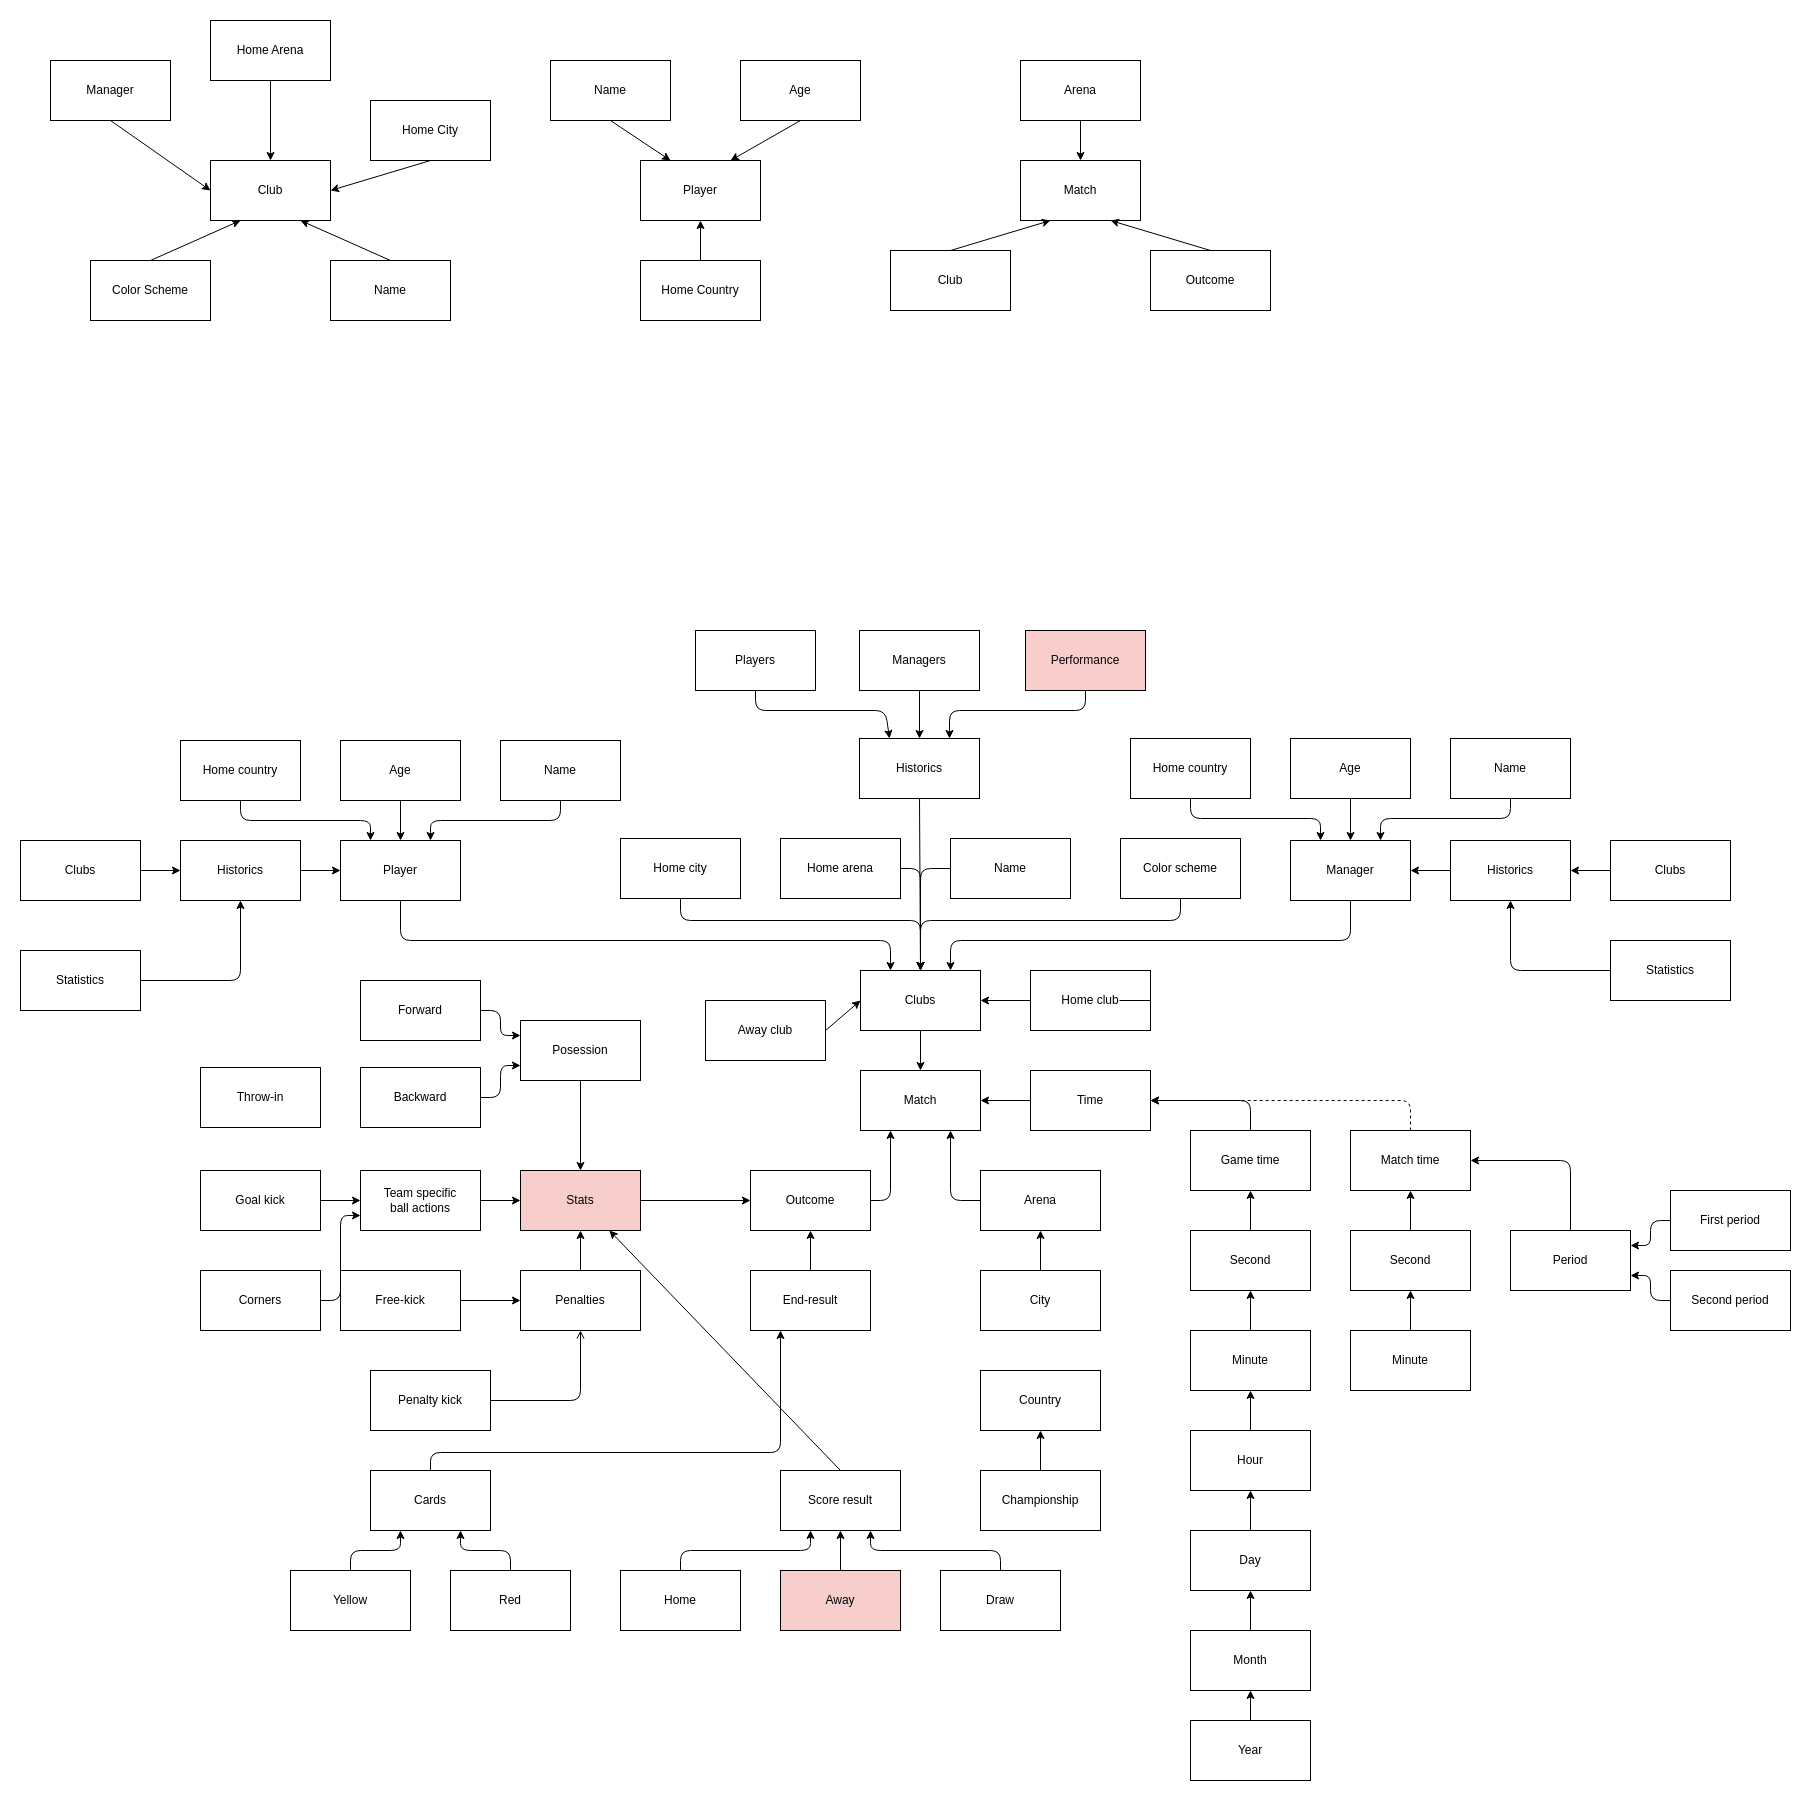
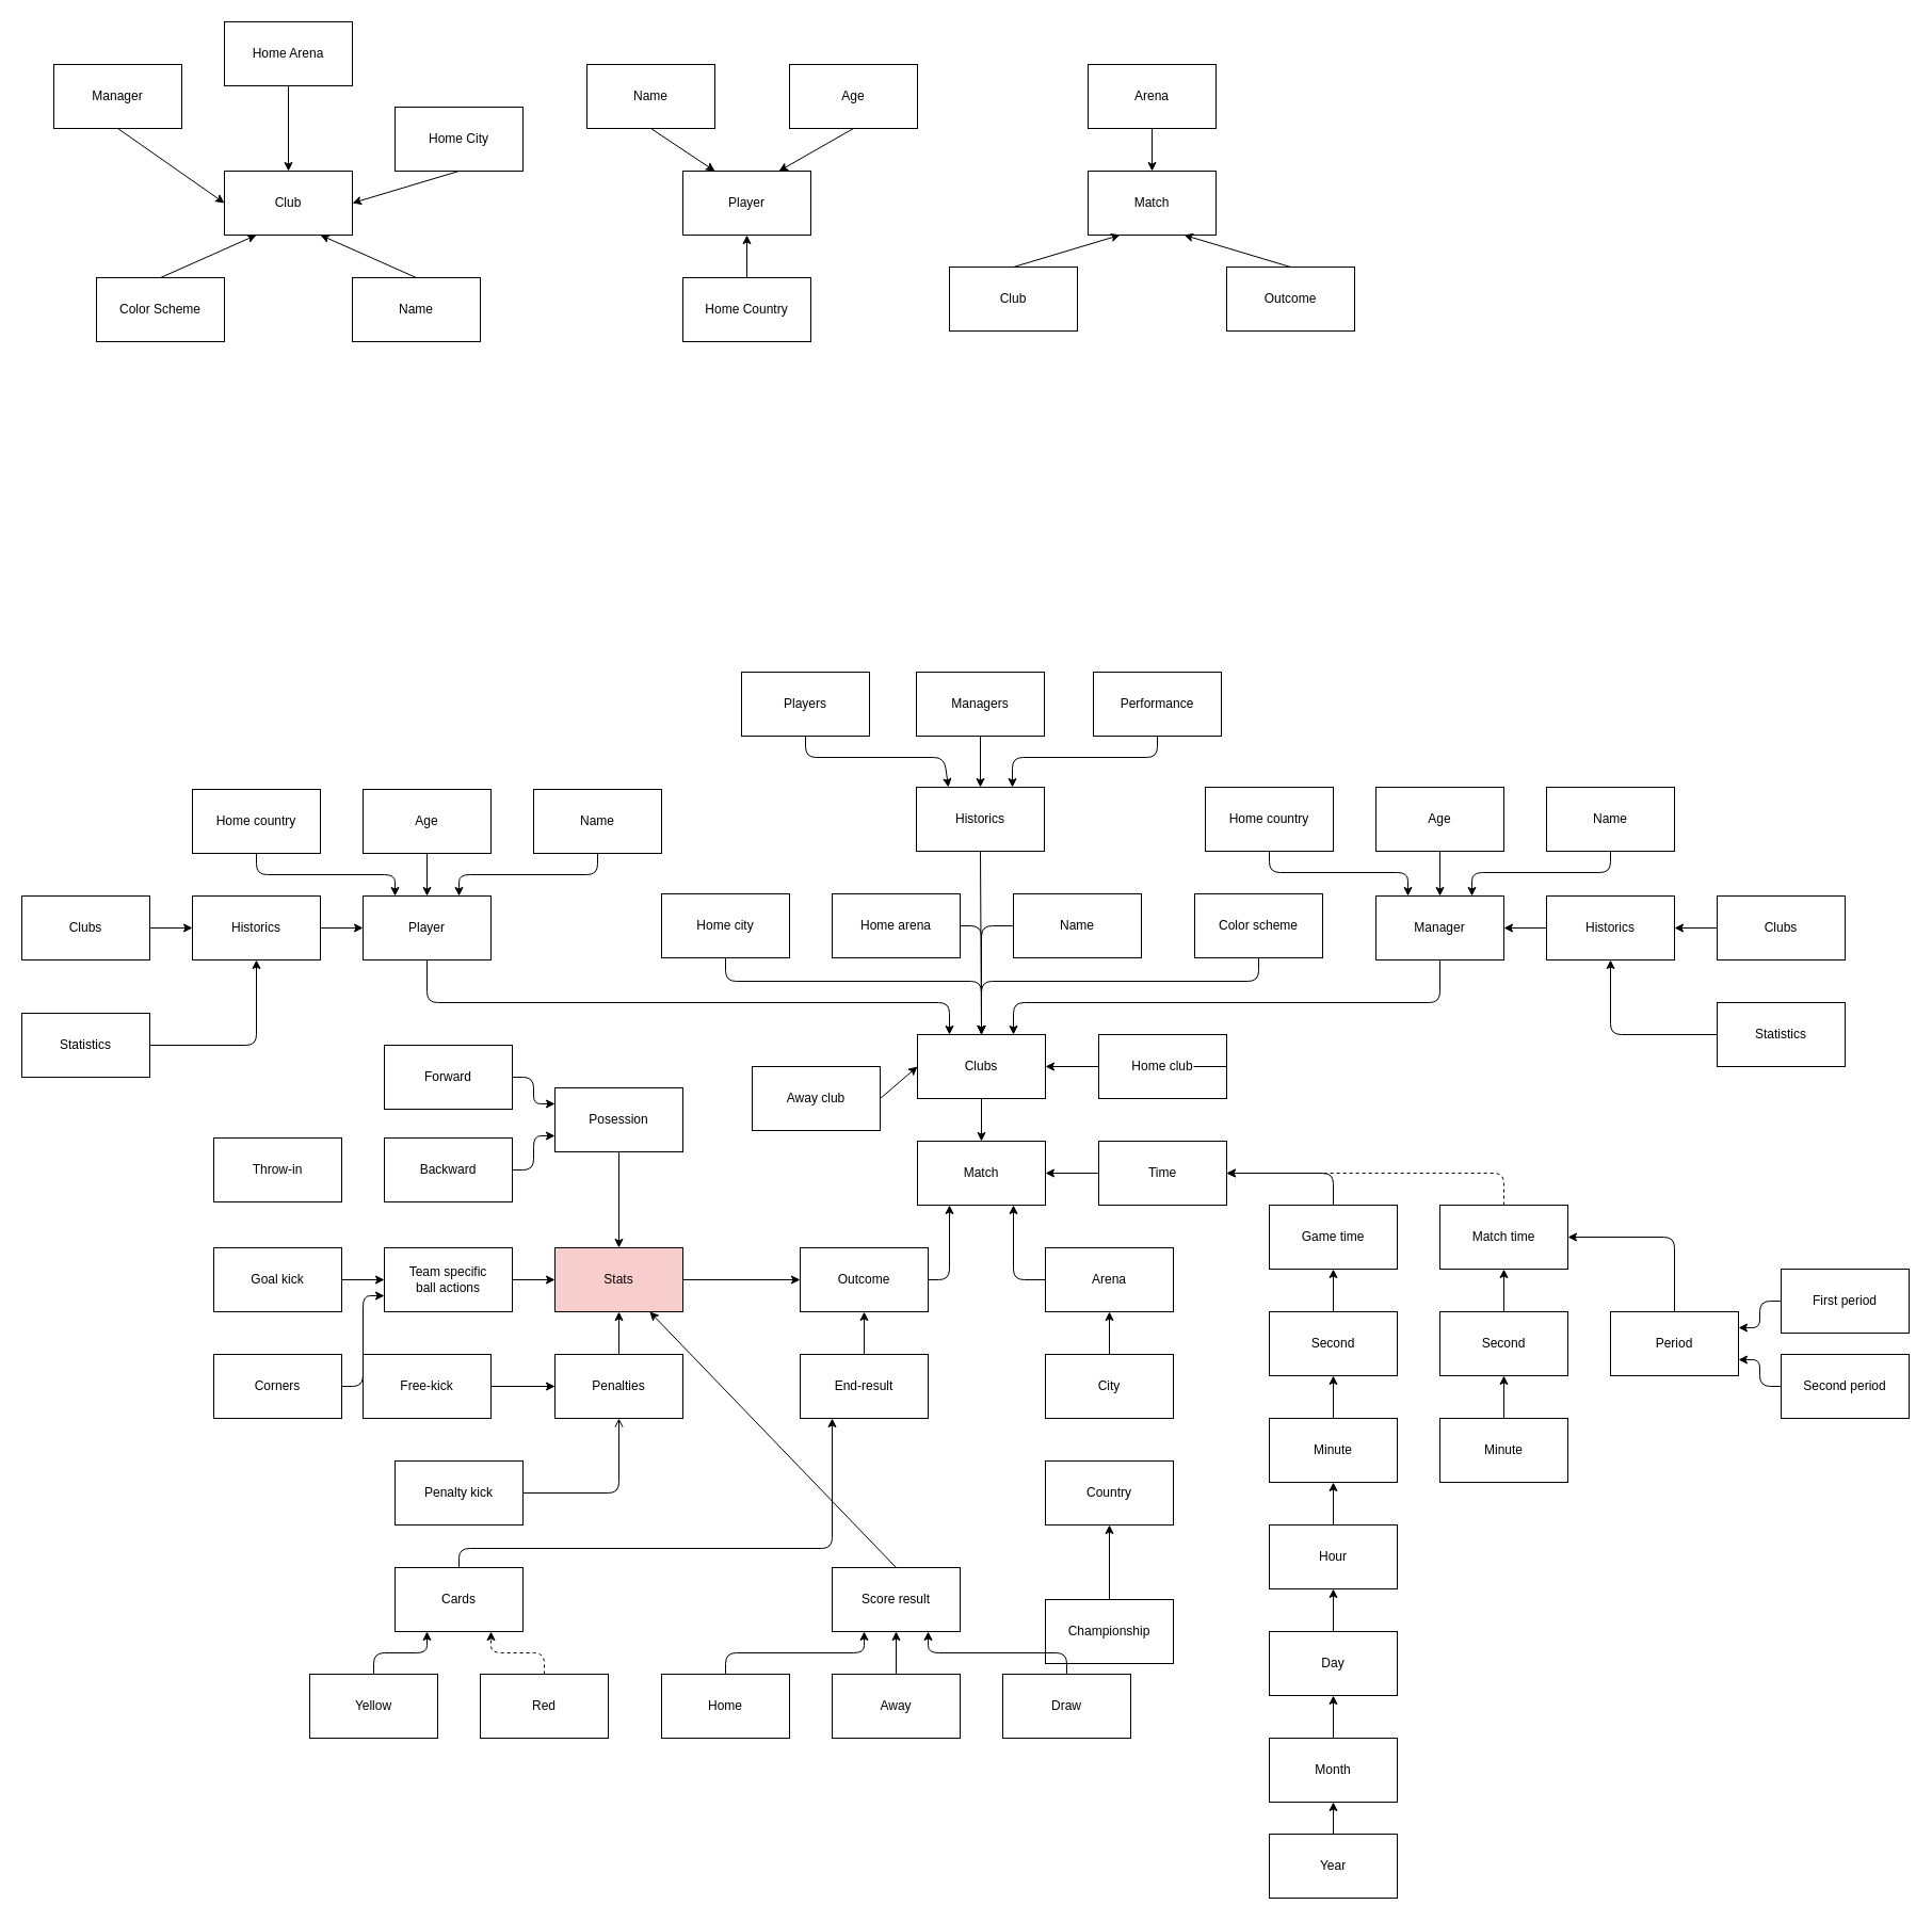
- <mxCell id="124" value="Performance" style="whiteSpace=wrap;html=1;fillColor=#f8cecc;" vertex="1" parent="1"><mxGeometry x="1025" y="630" width="120" height="60" as="geometry" /></mxCell>
+ <mxCell id="124" value="Performance" style="whiteSpace=wrap;html=1;" vertex="1" parent="1"><mxGeometry x="1025" y="630" width="120" height="60" as="geometry" /></mxCell>
- <mxCell id="34" value="Championship" style="whiteSpace=wrap;html=1;" vertex="1" parent="1"><mxGeometry x="980" y="1470" width="120" height="60" as="geometry" /></mxCell>
+ <mxCell id="34" value="Championship" style="whiteSpace=wrap;html=1;" vertex="1" parent="1"><mxGeometry x="980" y="1500" width="120" height="60" as="geometry" /></mxCell>
- <mxCell id="54" style="edgeStyle=none;html=1;exitX=0.5;exitY=0;exitDx=0;exitDy=0;entryX=0.75;entryY=1;entryDx=0;entryDy=0;" edge="1" parent="1" source="55" target="51"><mxGeometry relative="1" as="geometry"><Array as="points"><mxPoint x="510" y="1550" /><mxPoint x="460" y="1550" /></Array></mxGeometry></mxCell>
+ <mxCell id="54" style="edgeStyle=none;html=1;exitX=0.5;exitY=0;exitDx=0;exitDy=0;entryX=0.75;entryY=1;entryDx=0;entryDy=0;dashed=1;" edge="1" parent="1" source="55" target="51"><mxGeometry relative="1" as="geometry"><Array as="points"><mxPoint x="510" y="1550" /><mxPoint x="460" y="1550" /></Array></mxGeometry></mxCell>
- <mxCell id="45" value="Away" style="whiteSpace=wrap;html=1;fillColor=#f8cecc;" vertex="1" parent="1"><mxGeometry x="780" y="1570" width="120" height="60" as="geometry" /></mxCell>
+ <mxCell id="45" value="Away" style="whiteSpace=wrap;html=1;" vertex="1" parent="1"><mxGeometry x="780" y="1570" width="120" height="60" as="geometry" /></mxCell>
